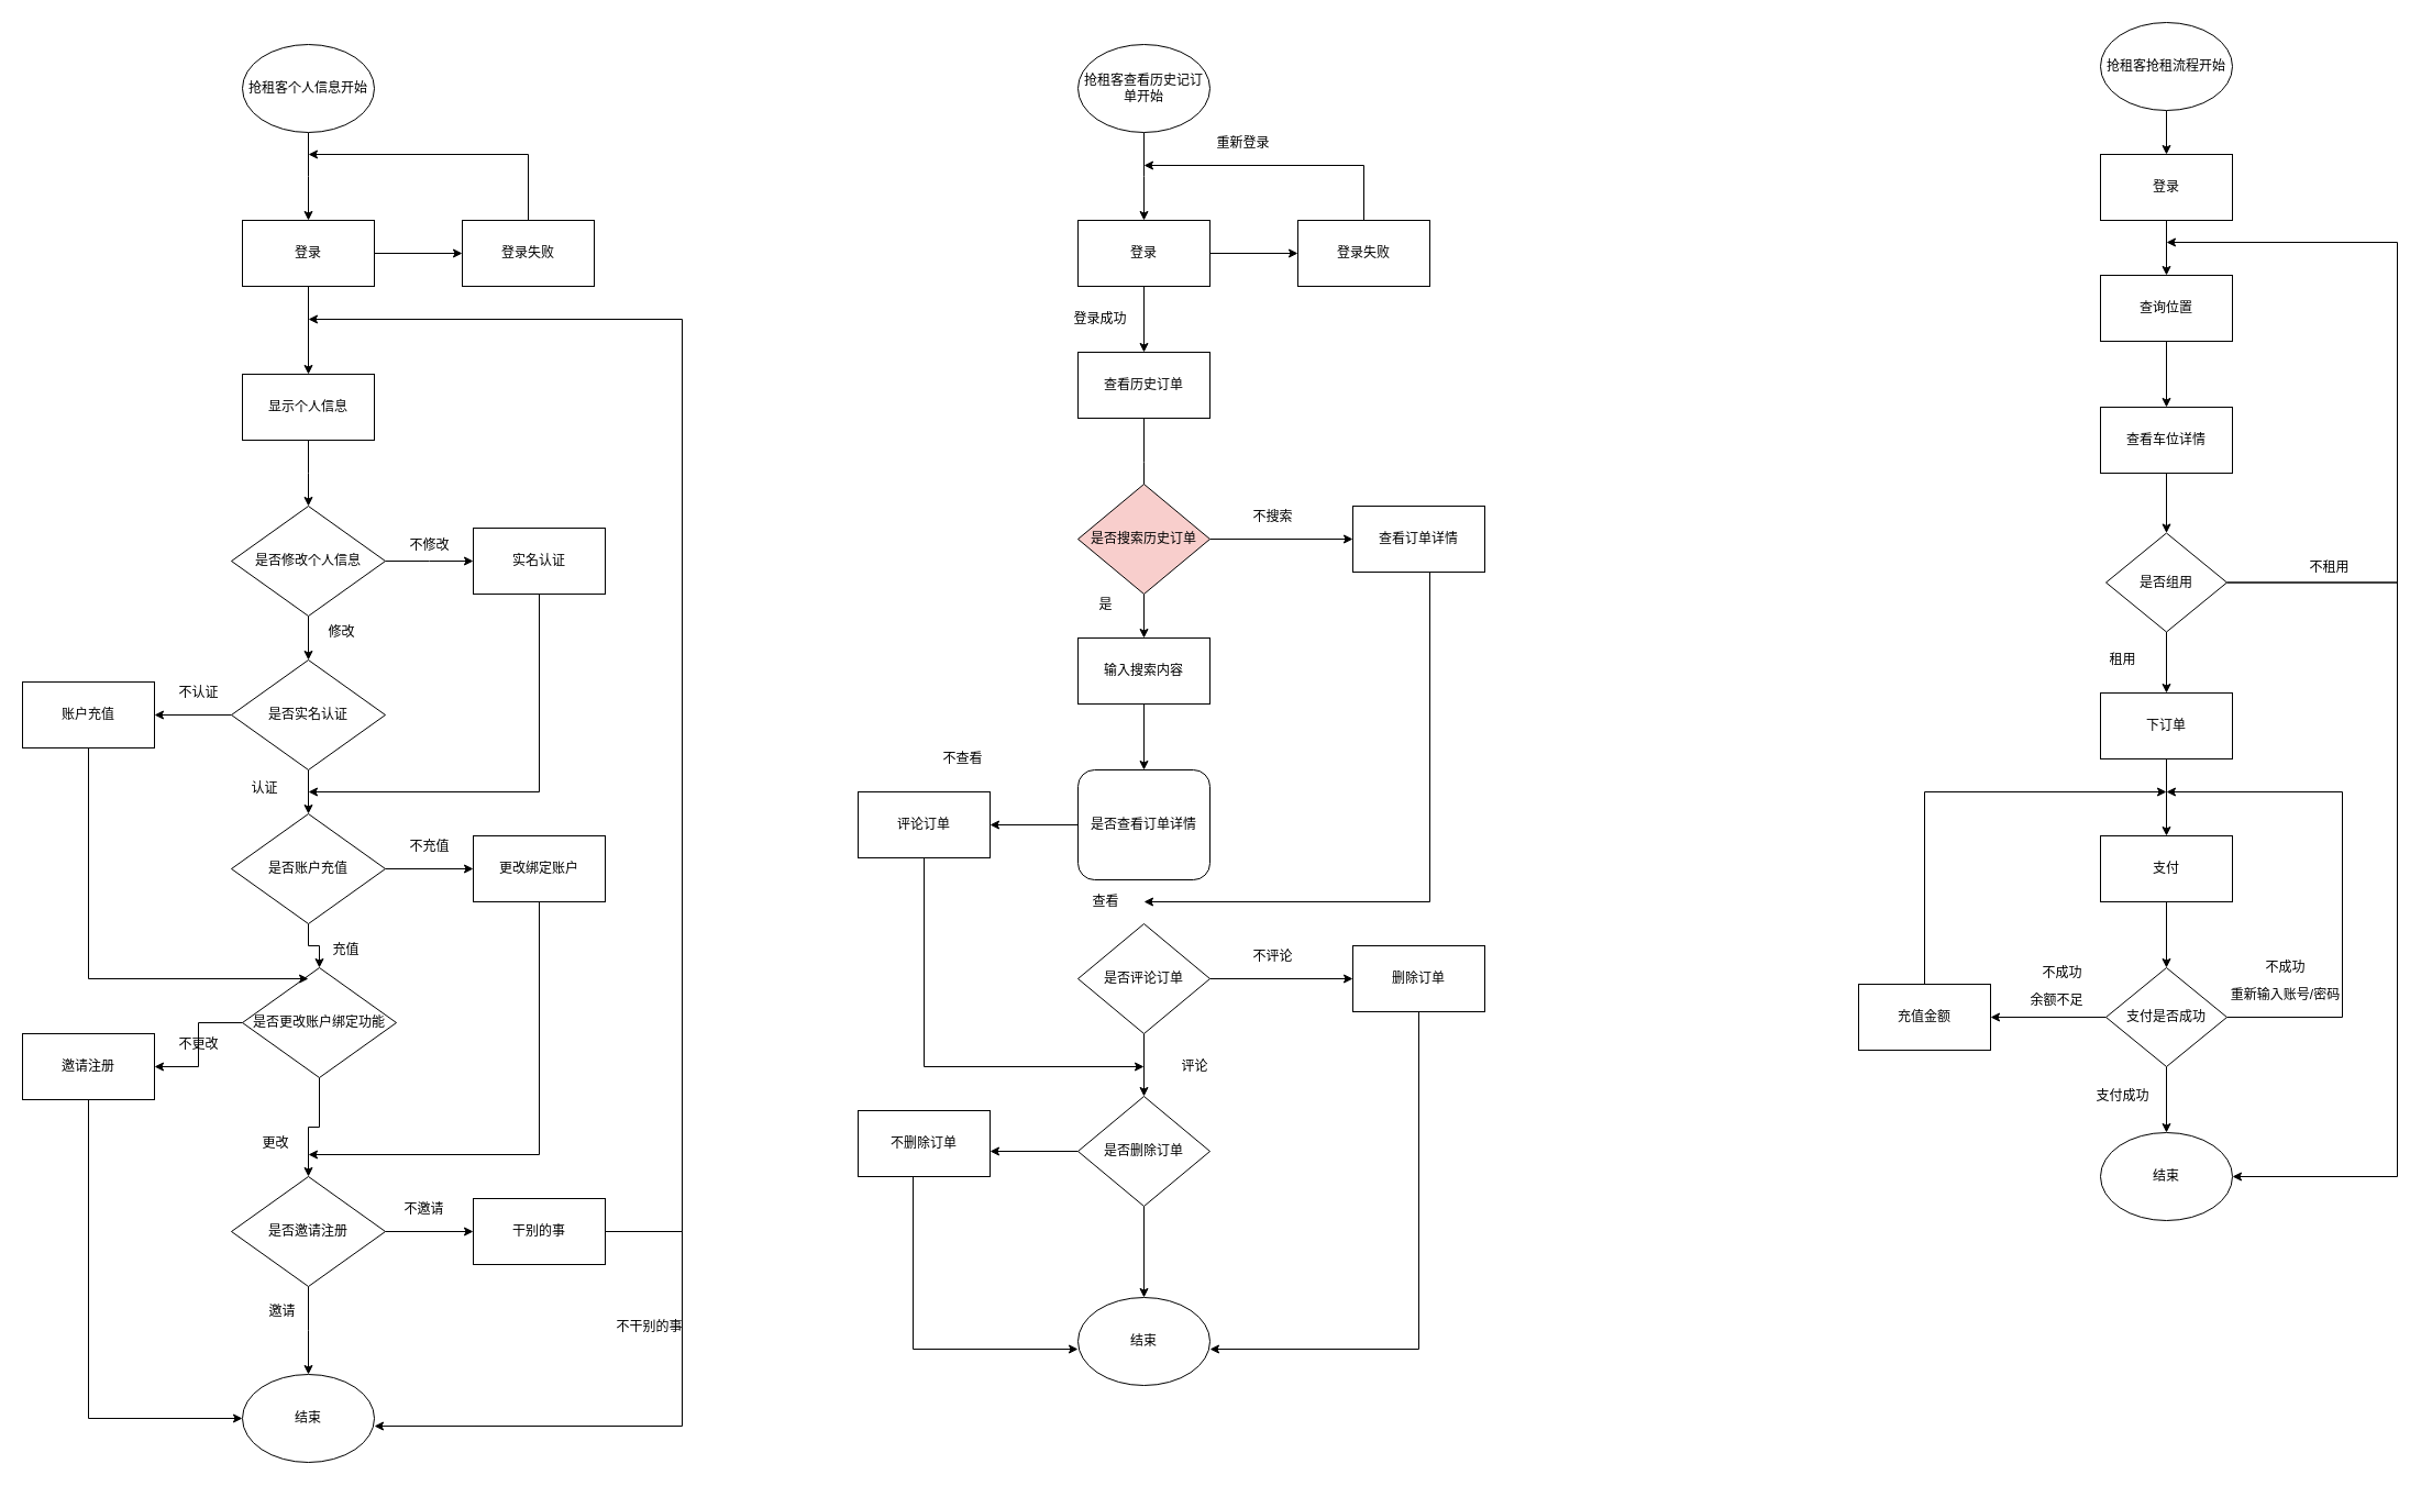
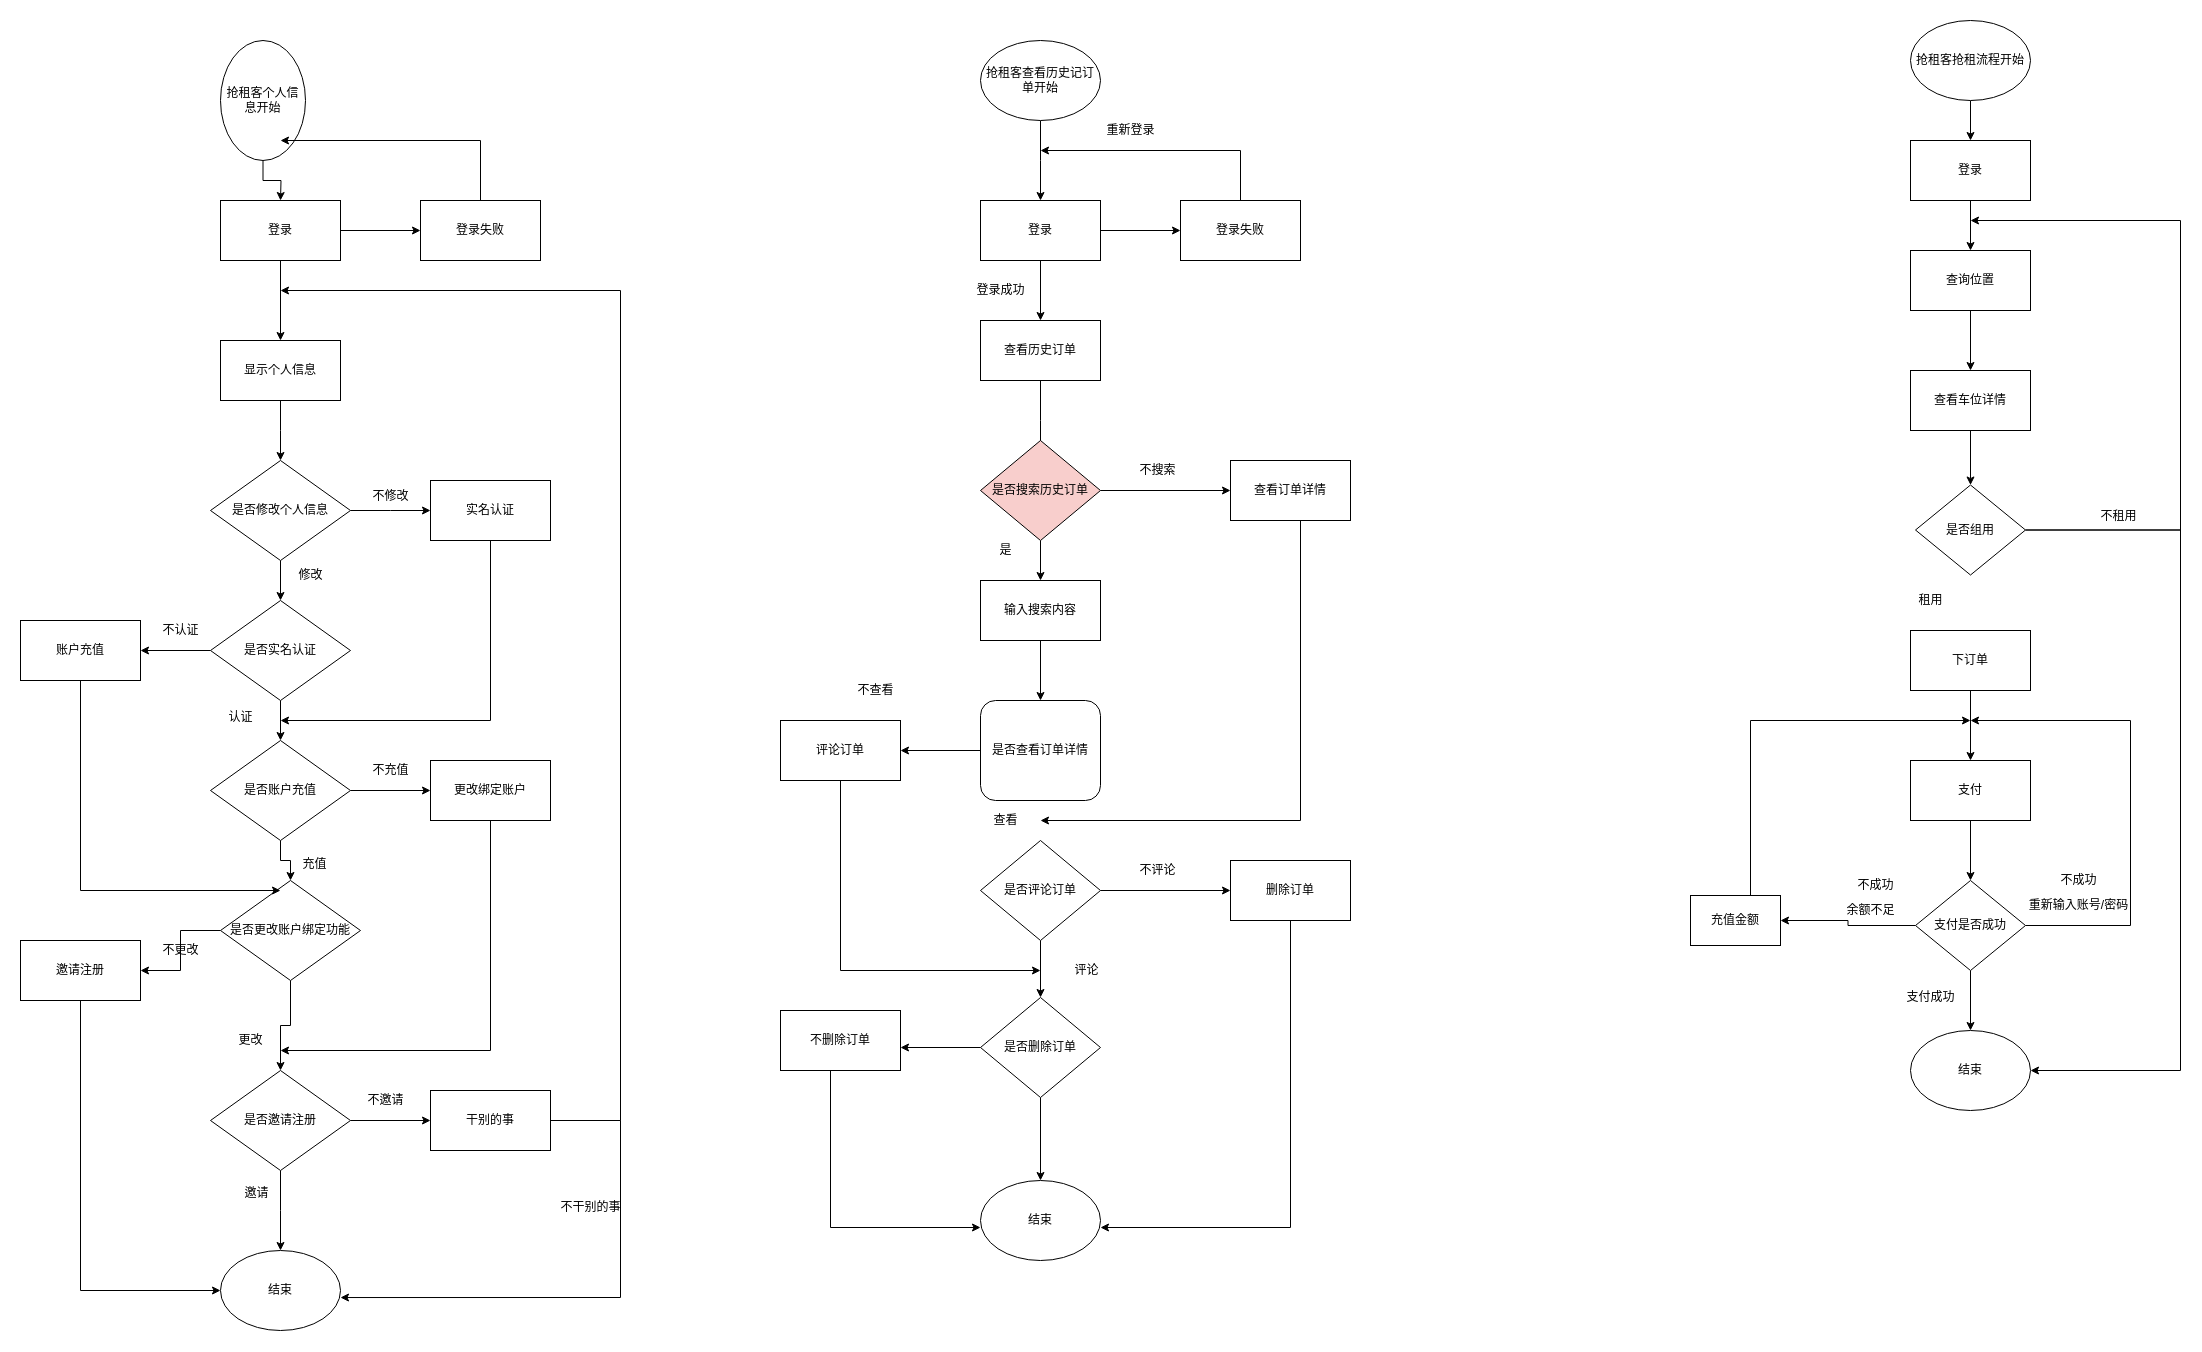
- <mxCell id="70" value="抢租客个人信息开始" style="ellipse;whiteSpace=wrap;html=1;" vertex="1" parent="1"><mxGeometry x="220" y="40" width="120" height="80" as="geometry" /></mxCell>
+ <mxCell id="70" value="抢租客个人信息开始" style="ellipse;whiteSpace=wrap;html=1;" vertex="1" parent="1"><mxGeometry x="220" y="40" width="85" height="120" as="geometry" /></mxCell>
- <mxCell id="10" value="" style="edgeStyle=orthogonalEdgeStyle;rounded=0;orthogonalLoop=1;jettySize=auto;html=1;" edge="1" parent="1" source="13" target="15"><mxGeometry relative="1" as="geometry" /></mxCell>
- <mxCell id="24" value="充值金额" style="rounded=0;whiteSpace=wrap;html=1;" vertex="1" parent="1"><mxGeometry x="1690" y="895" width="120" height="60" as="geometry" /></mxCell>
+ <mxCell id="24" value="充值金额" style="rounded=0;whiteSpace=wrap;html=1;" vertex="1" parent="1"><mxGeometry x="1690" y="895" width="90" height="50" as="geometry" /></mxCell>
